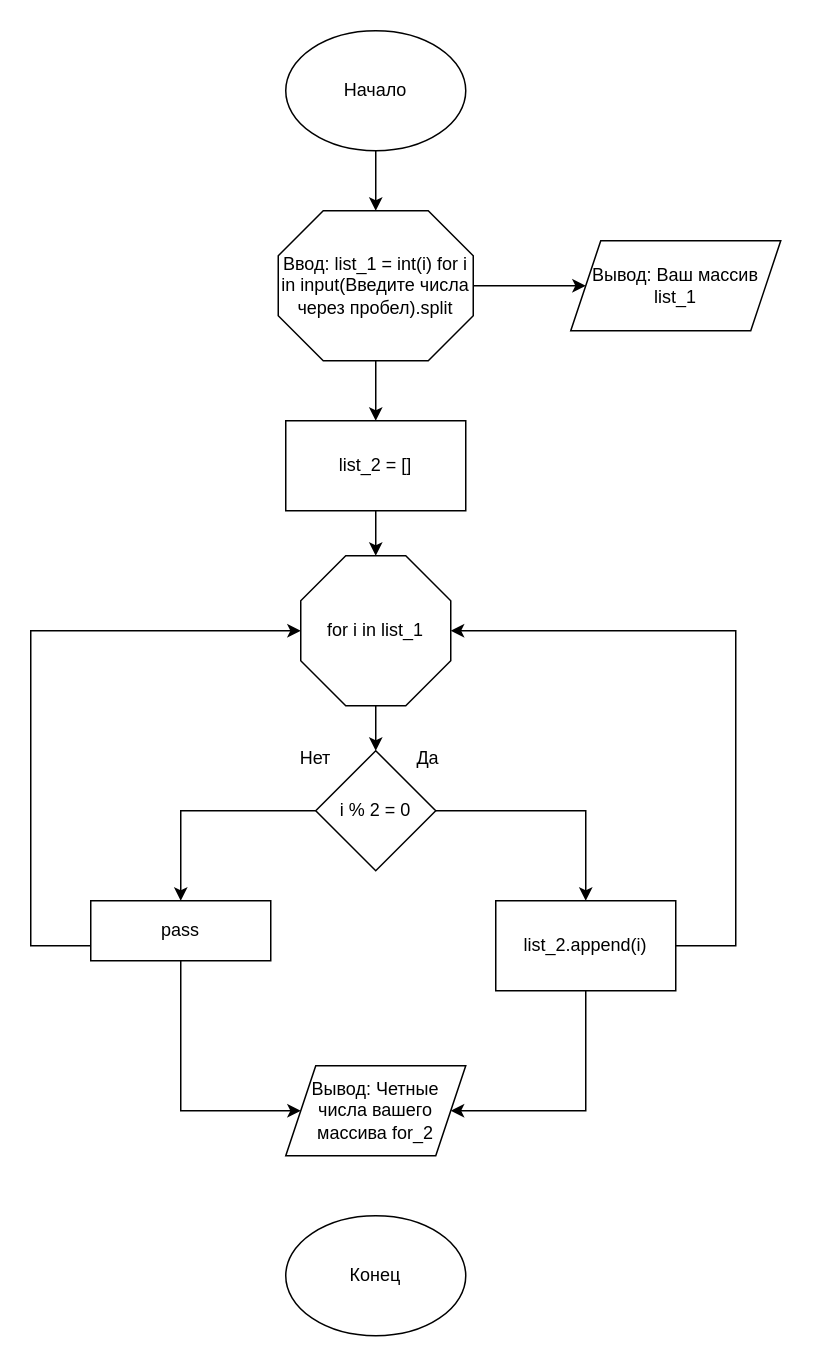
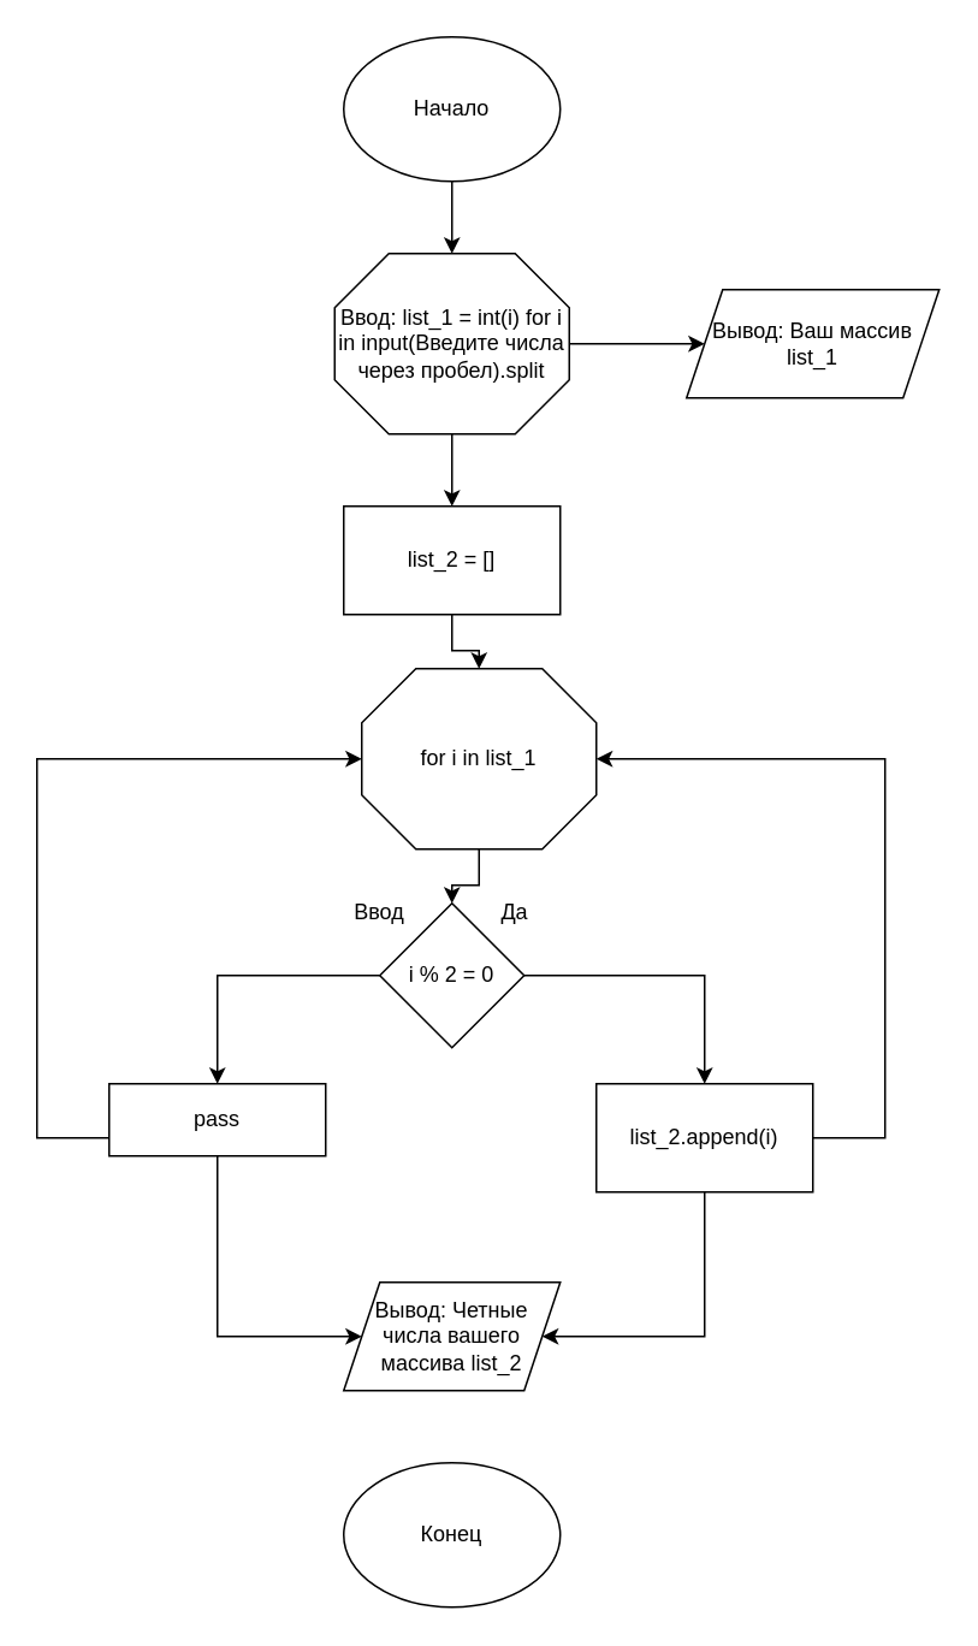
- <mxCell id="11" value="for i in list_1" style="whiteSpace=wrap;html=1;shape=mxgraph.basic.octagon2;align=center;verticalAlign=middle;dx=15;" vertex="1" parent="1"><mxGeometry x="200" y="370" width="100" height="100" as="geometry" /></mxCell>
+ <mxCell id="11" value="for i in list_1" style="whiteSpace=wrap;html=1;shape=mxgraph.basic.octagon2;align=center;verticalAlign=middle;dx=15;" vertex="1" parent="1"><mxGeometry x="200" y="370" width="130" height="100" as="geometry" /></mxCell>
- <mxCell id="16" value="Нет" style="text;html=1;strokeColor=none;fillColor=none;align=center;verticalAlign=middle;whiteSpace=wrap;rounded=0;" vertex="1" parent="1"><mxGeometry x="180" y="490" width="60" height="30" as="geometry" /></mxCell>
+ <mxCell id="16" value="Ввод" style="text;html=1;strokeColor=none;fillColor=none;align=center;verticalAlign=middle;whiteSpace=wrap;rounded=0;" vertex="1" parent="1"><mxGeometry x="180" y="490" width="60" height="30" as="geometry" /></mxCell>
- <mxCell id="23" value="Вывод: Четные числа вашего массива for_2" style="shape=parallelogram;perimeter=parallelogramPerimeter;whiteSpace=wrap;html=1;fixedSize=1;" vertex="1" parent="1"><mxGeometry x="190" y="710" width="120" height="60" as="geometry" /></mxCell>
+ <mxCell id="23" value="Вывод: Четные числа вашего массива list_2" style="shape=parallelogram;perimeter=parallelogramPerimeter;whiteSpace=wrap;html=1;fixedSize=1;" vertex="1" parent="1"><mxGeometry x="190" y="710" width="120" height="60" as="geometry" /></mxCell>
